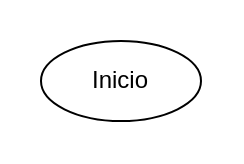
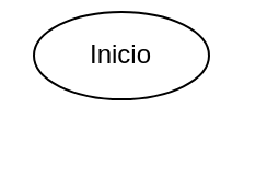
- <mxCell id="2" value="Inicio" style="ellipse;whiteSpace=wrap;html=1;" parent="1" vertex="1"><mxGeometry x="20" y="20" width="80" height="40" as="geometry" /></mxCell>
+ <mxCell id="2" value="Inicio" style="ellipse;whiteSpace=wrap;html=1;" parent="1" vertex="1"><mxGeometry x="15" y="5" width="80" height="40" as="geometry" /></mxCell>
